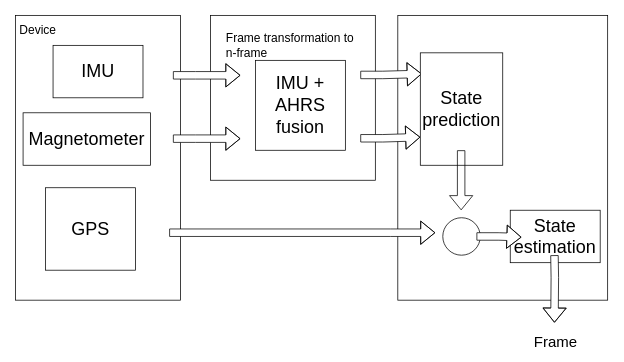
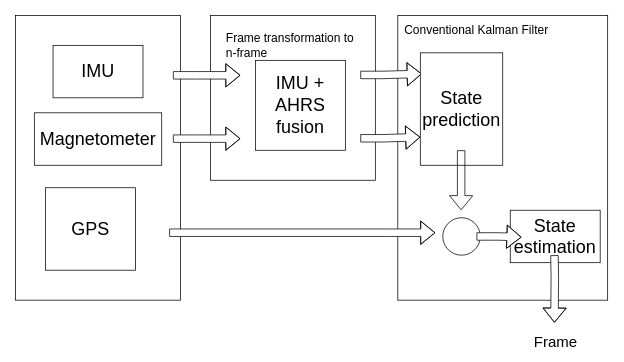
- <mxCell id="6" value="&lt;font style=&quot;font-size: 16px&quot;&gt;Device&lt;/font&gt;" style="text;html=1;strokeColor=none;fillColor=none;align=center;verticalAlign=middle;whiteSpace=wrap;rounded=0;" parent="1" vertex="1"><mxGeometry x="30" y="30" width="40" height="20" as="geometry" /></mxCell>
+ <mxCell id="19" value="&lt;div style=&quot;text-align: left&quot;&gt;&lt;span style=&quot;font-size: 16px&quot;&gt;Conventional Kalman Filter&lt;/span&gt;&lt;/div&gt;" style="text;html=1;strokeColor=none;fillColor=none;align=center;verticalAlign=middle;whiteSpace=wrap;rounded=0;" parent="1" vertex="1"><mxGeometry x="530" y="30" width="210" height="20" as="geometry" /></mxCell>
- <mxCell id="7" value="&lt;font style=&quot;font-size: 24px&quot;&gt;Magnetometer&lt;/font&gt;" style="rounded=0;whiteSpace=wrap;html=1;" parent="1" vertex="1"><mxGeometry x="30" y="150" width="170" height="70" as="geometry" /></mxCell>
+ <mxCell id="7" value="&lt;font style=&quot;font-size: 24px&quot;&gt;Magnetometer&lt;/font&gt;" style="rounded=0;whiteSpace=wrap;html=1;" parent="1" vertex="1"><mxGeometry x="45" y="150" width="170" height="70" as="geometry" /></mxCell>
